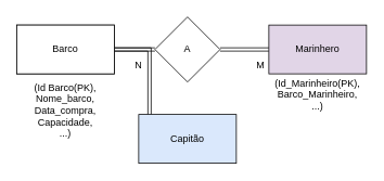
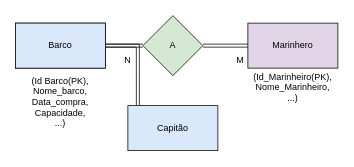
- <mxCell id="5" value="Barco" style="rounded=0;whiteSpace=wrap;html=1;" vertex="1" parent="1"><mxGeometry x="20" y="30" width="120" height="60" as="geometry" /></mxCell>
+ <mxCell id="5" value="Barco" style="rounded=0;whiteSpace=wrap;html=1;fillColor=#dae8fc;" vertex="1" parent="1"><mxGeometry x="20" y="30" width="120" height="60" as="geometry" /></mxCell>
- <mxCell id="8" value="A" style="rhombus;whiteSpace=wrap;html=1;" vertex="1" parent="1"><mxGeometry x="190" width="80" height="80" as="geometry" y="20" /></mxCell>
+ <mxCell id="8" value="A" style="rhombus;whiteSpace=wrap;html=1;fillColor=#d5e8d4;" vertex="1" parent="1"><mxGeometry x="190" width="80" height="80" as="geometry" y="20" /></mxCell>
- <mxCell id="12" value="(Id_Marinheiro(PK),&lt;div&gt;Barco_Marinheiro,&lt;/div&gt;&lt;div&gt;...)&lt;/div&gt;&lt;div&gt;&lt;br&gt;&lt;/div&gt;&lt;div&gt;&lt;br&gt;&lt;/div&gt;" style="text;html=1;align=center;verticalAlign=middle;whiteSpace=wrap;rounded=0;" vertex="1" parent="1"><mxGeometry x="330" y="90" width="120" height="80" as="geometry" /></mxCell>
+ <mxCell id="12" value="(Id_Marinheiro(PK),&lt;div&gt;Nome_Marinheiro,&lt;/div&gt;&lt;div&gt;...)&lt;/div&gt;&lt;div&gt;&lt;br&gt;&lt;/div&gt;&lt;div&gt;&lt;br&gt;&lt;/div&gt;" style="text;html=1;align=center;verticalAlign=middle;whiteSpace=wrap;rounded=0;" vertex="1" parent="1"><mxGeometry x="330" y="90" width="120" height="80" as="geometry" /></mxCell>
